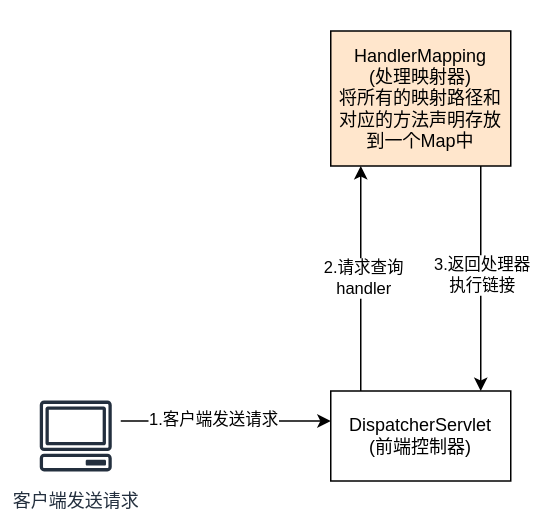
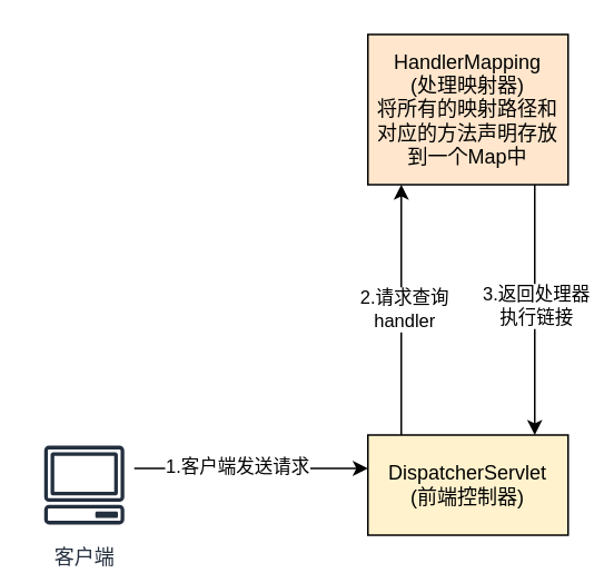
- <mxCell id="3" value="DispatcherServlet&lt;div&gt;(前端控制器)&lt;/div&gt;" style="rounded=0;whiteSpace=wrap;html=1;" vertex="1" parent="1"><mxGeometry x="220" y="260" width="120" height="60" as="geometry" /></mxCell>
+ <mxCell id="3" value="DispatcherServlet&lt;div&gt;(前端控制器)&lt;/div&gt;" style="rounded=0;whiteSpace=wrap;html=1;fillColor=#fff2cc;" vertex="1" parent="1"><mxGeometry x="220" y="260" width="120" height="60" as="geometry" /></mxCell>
- <mxCell id="2" value="客户端发送请求" style="sketch=0;outlineConnect=0;fontColor=#232F3E;gradientColor=none;strokeColor=#232F3E;fillColor=#ffffff;dashed=0;verticalLabelPosition=bottom;verticalAlign=top;align=center;html=1;fontSize=12;fontStyle=0;aspect=fixed;shape=mxgraph.aws4.resourceIcon;resIcon=mxgraph.aws4.client;" vertex="1" parent="1"><mxGeometry x="20" y="260" width="60" height="60" as="geometry" /></mxCell>
+ <mxCell id="2" value="客户端" style="sketch=0;outlineConnect=0;fontColor=#232F3E;gradientColor=none;strokeColor=#232F3E;fillColor=#ffffff;dashed=0;verticalLabelPosition=bottom;verticalAlign=top;align=center;html=1;fontSize=12;fontStyle=0;aspect=fixed;shape=mxgraph.aws4.resourceIcon;resIcon=mxgraph.aws4.client;" vertex="1" parent="1"><mxGeometry x="20" y="260" width="60" height="60" as="geometry" /></mxCell>
